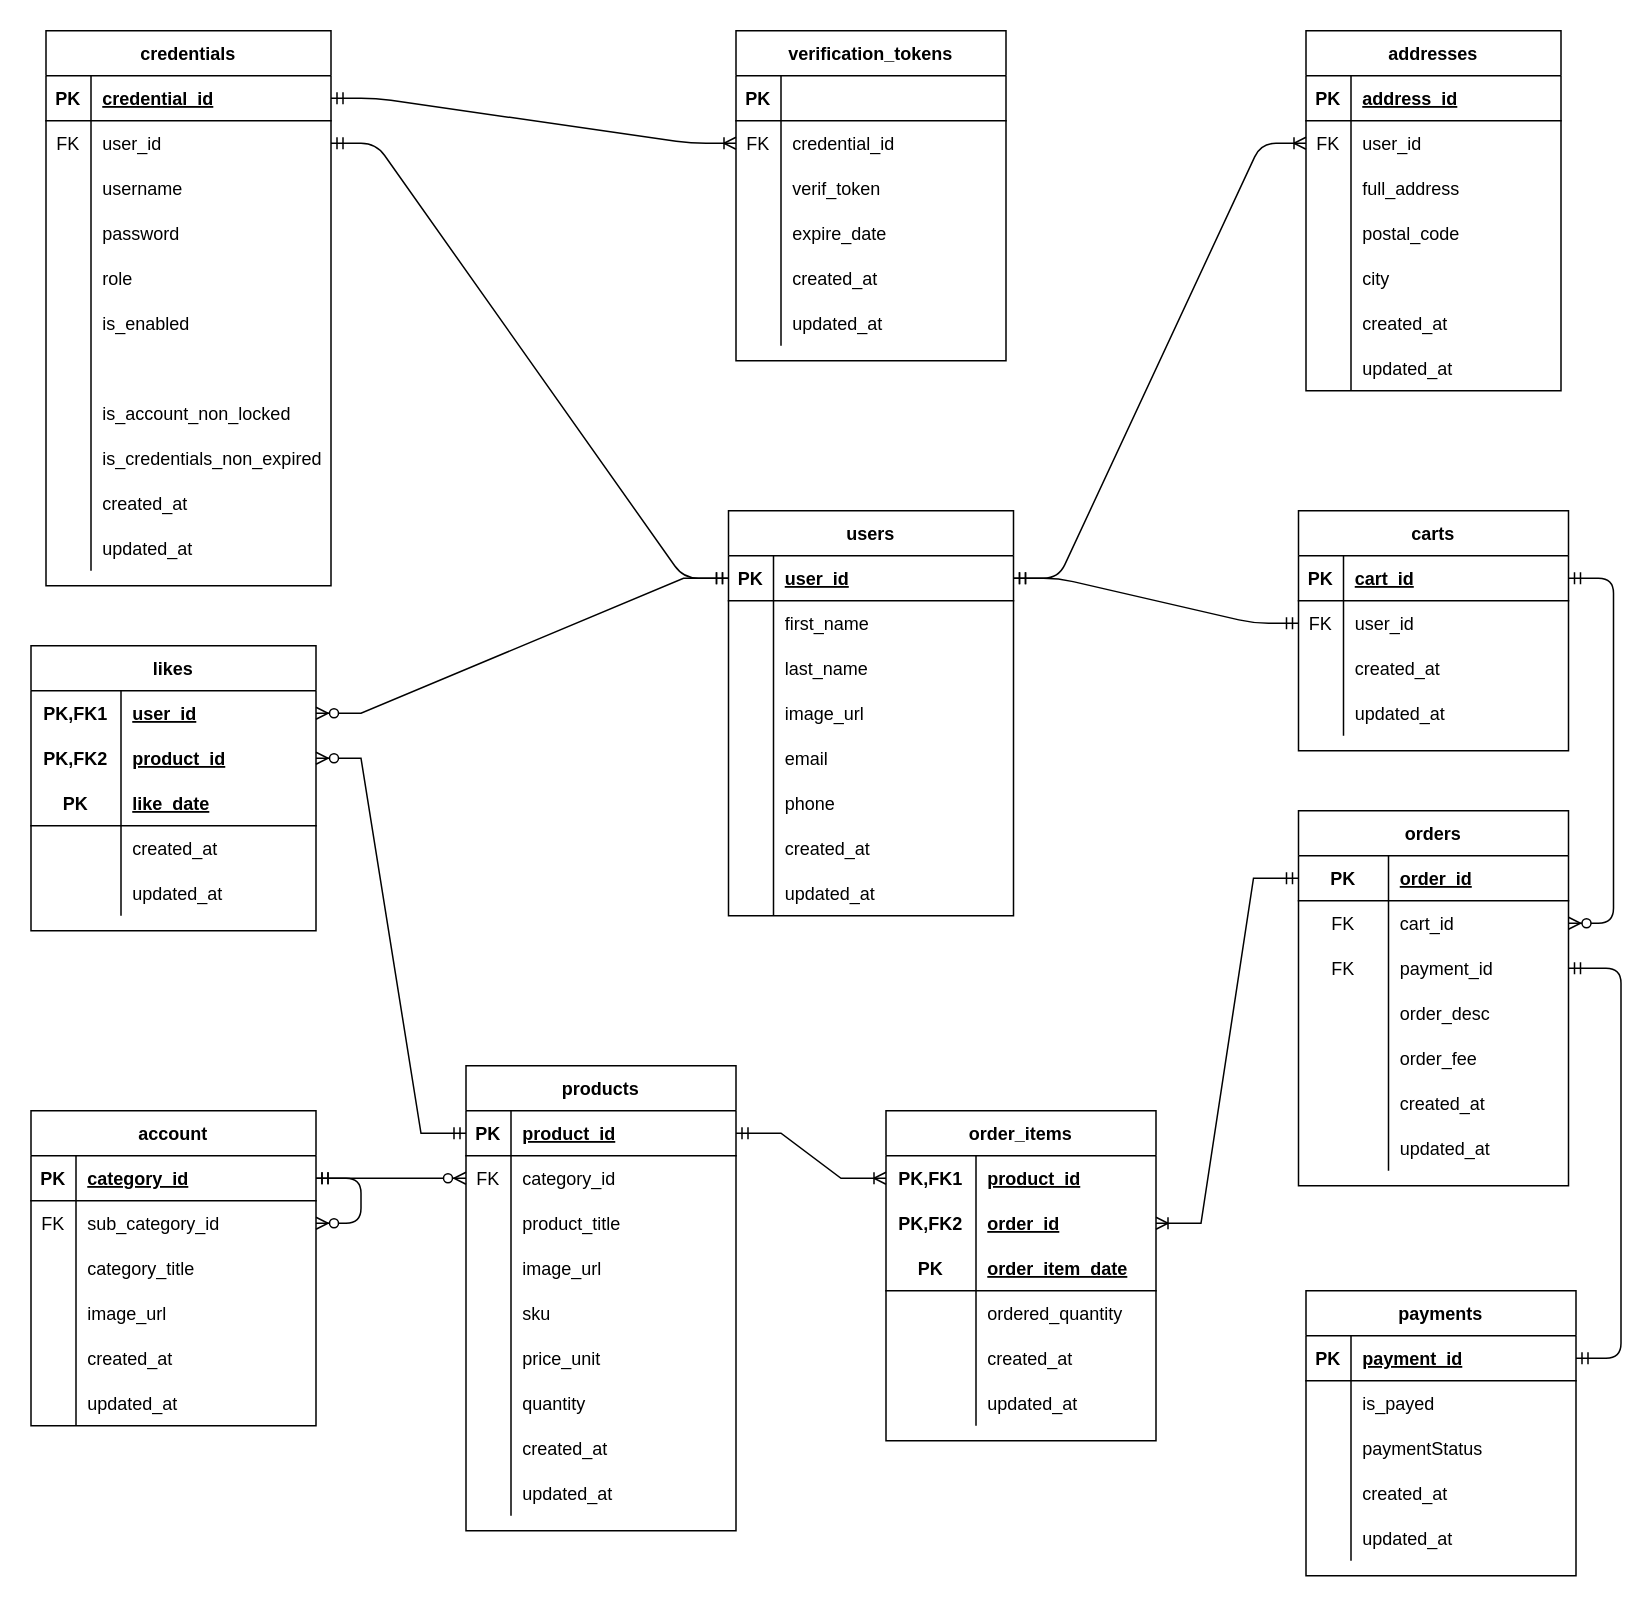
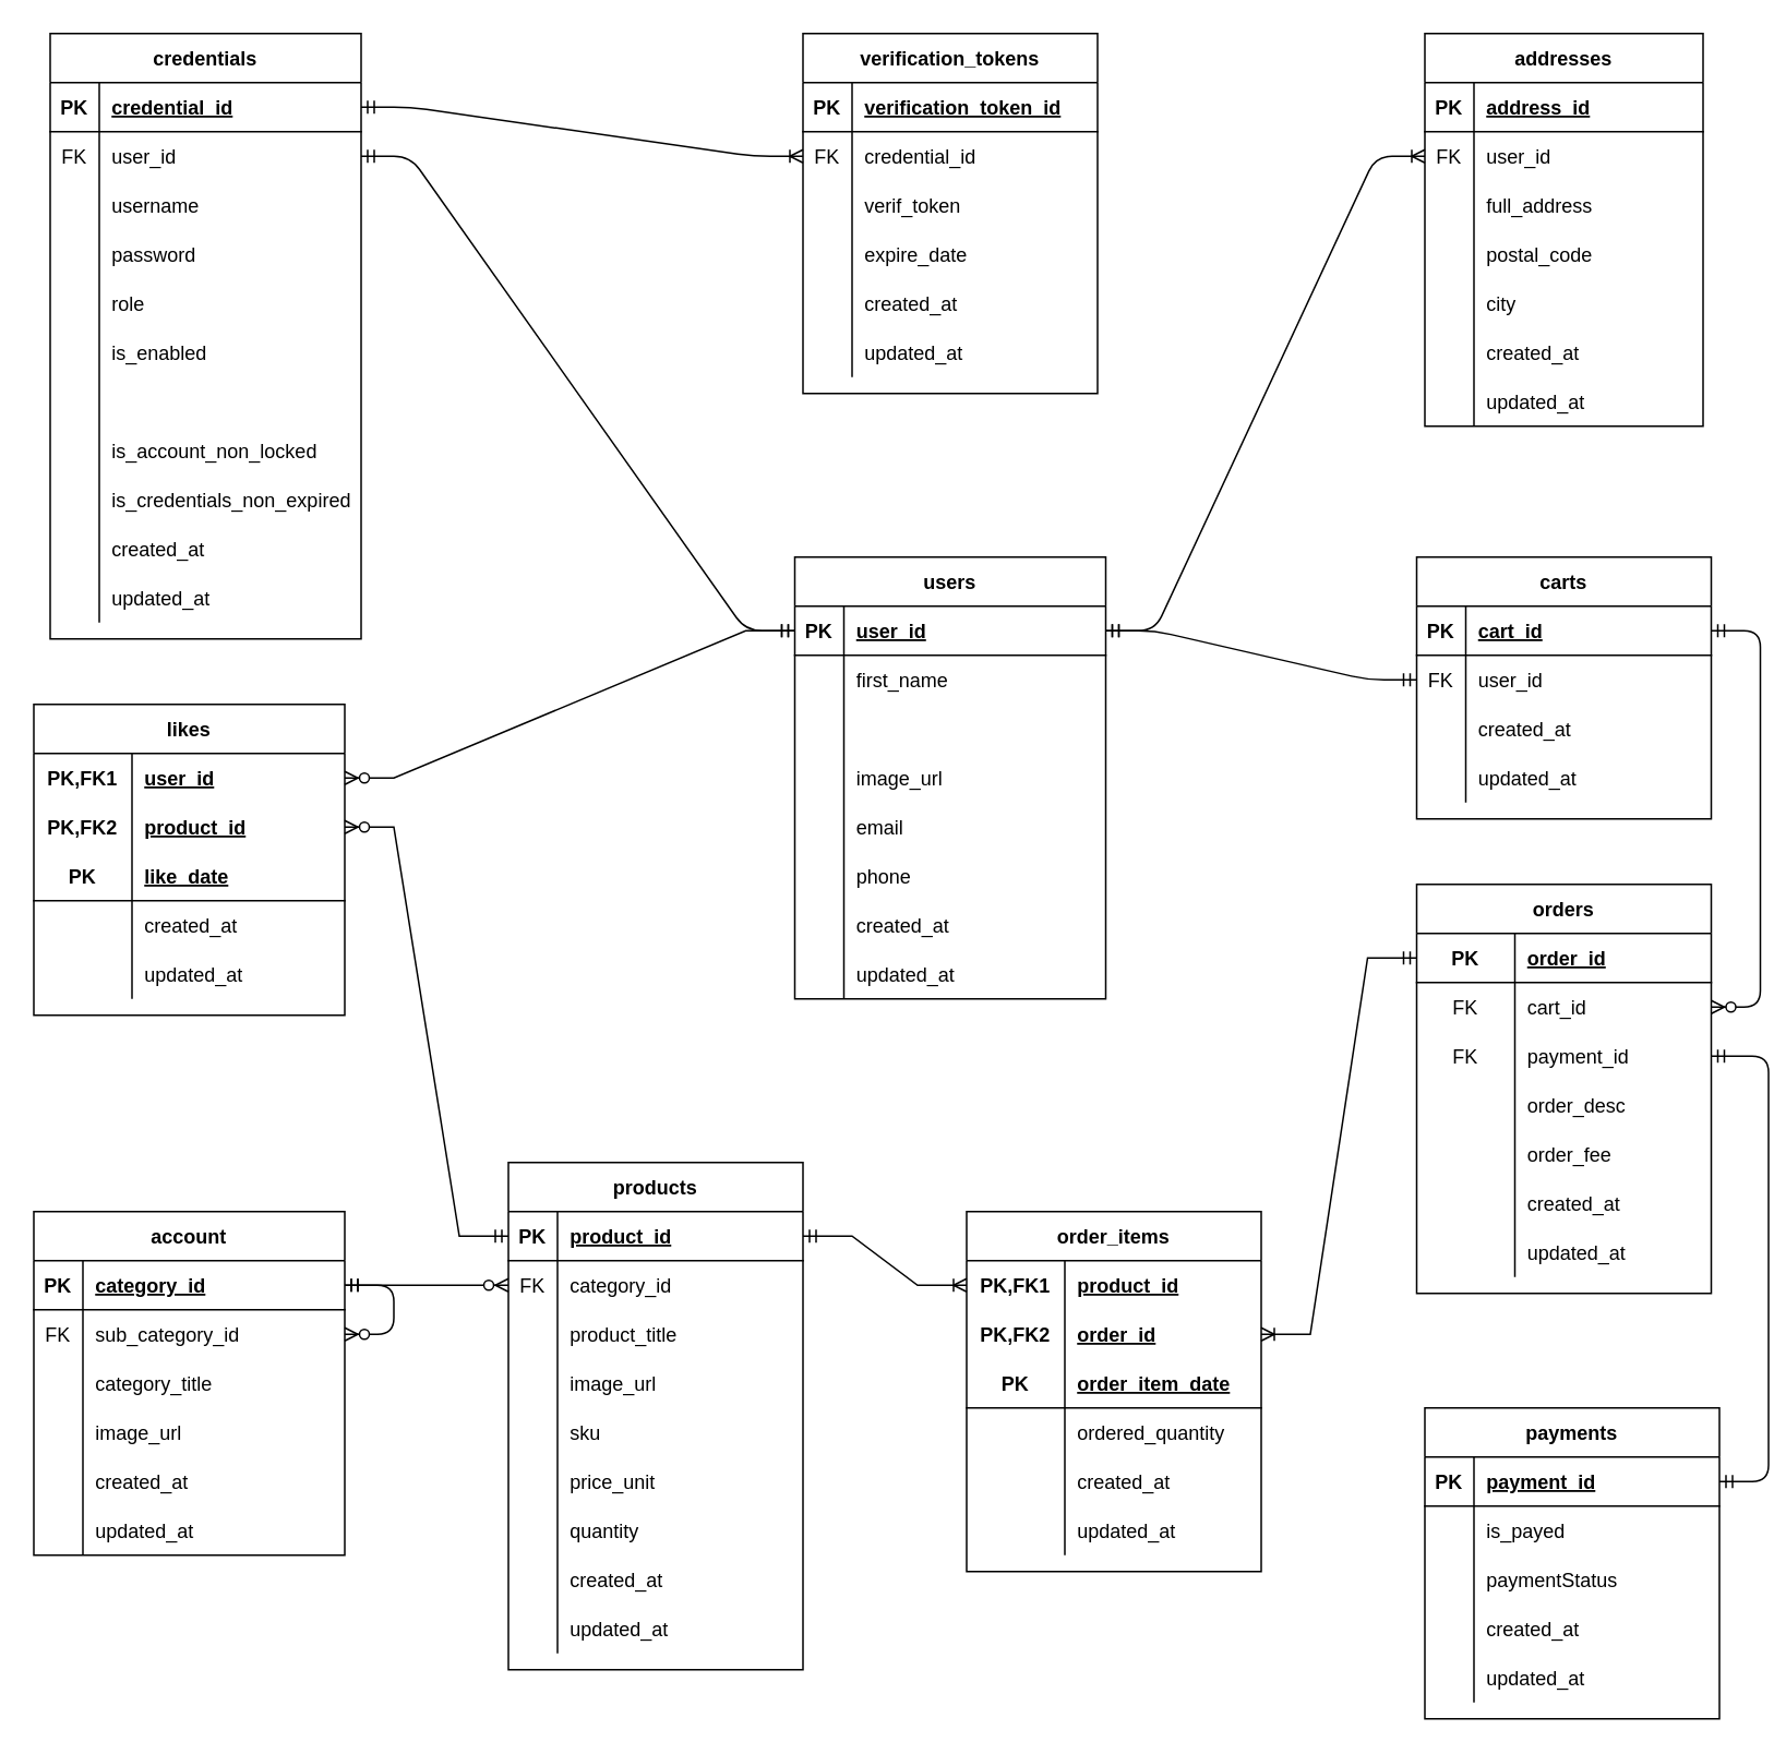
+ <mxCell id="190" value="verification_token_id" style="shape=partialRectangle;connectable=0;fillColor=none;top=0;left=0;bottom=0;right=0;align=left;spacingLeft=6;fontStyle=5;overflow=hidden;" parent="188" vertex="1"><mxGeometry x="30" width="150" height="30" as="geometry"><mxRectangle width="150" height="30" as="alternateBounds" /></mxGeometry></mxCell>
- <mxCell id="11" value="last_name" style="shape=partialRectangle;connectable=0;fillColor=none;top=0;left=0;bottom=0;right=0;align=left;spacingLeft=6;overflow=hidden;" parent="9" vertex="1"><mxGeometry x="30" width="160" height="30" as="geometry"><mxRectangle width="160" height="30" as="alternateBounds" /></mxGeometry></mxCell>
